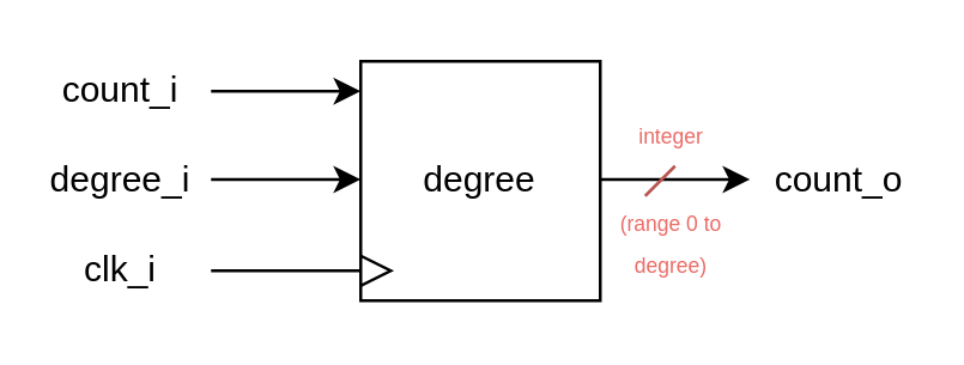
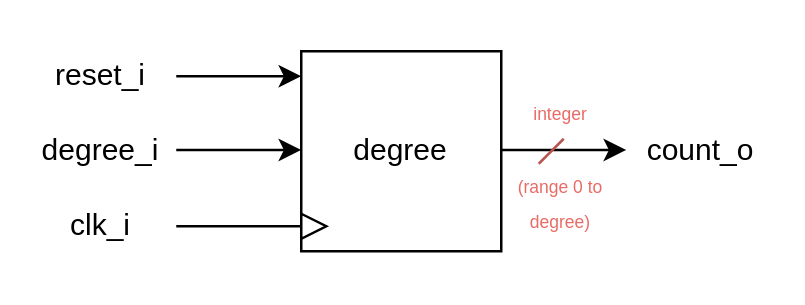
- <mxCell id="8" value="count_i" style="text;html=1;strokeColor=none;fillColor=none;align=center;verticalAlign=middle;whiteSpace=wrap;rounded=0;" vertex="1" parent="1"><mxGeometry x="20" y="20" width="40" height="20" as="geometry" /></mxCell>
+ <mxCell id="8" value="reset_i" style="text;html=1;strokeColor=none;fillColor=none;align=center;verticalAlign=middle;whiteSpace=wrap;rounded=0;" vertex="1" parent="1"><mxGeometry x="20" y="20" width="40" height="20" as="geometry" /></mxCell>
